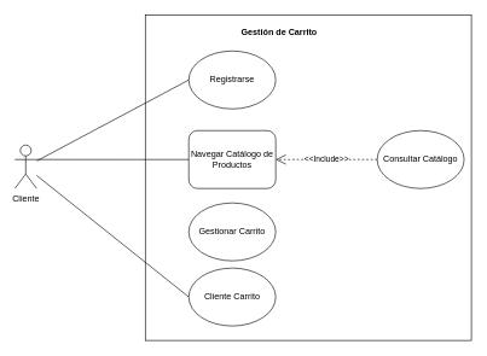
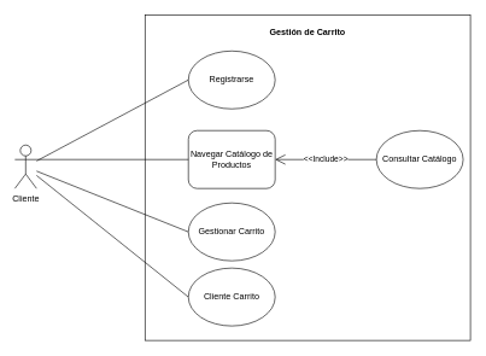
- <mxCell id="4" value="&lt;b&gt;Gestión de Carrito&lt;/b&gt;" style="text;html=1;strokeColor=none;fillColor=none;align=center;verticalAlign=middle;whiteSpace=wrap;rounded=0;" vertex="1" parent="1"><mxGeometry x="310" y="30" width="150" height="30" as="geometry" /></mxCell>
+ <mxCell id="4" value="&lt;b&gt;Gestión de Carrito&lt;/b&gt;" style="text;html=1;strokeColor=none;fillColor=none;align=center;verticalAlign=middle;whiteSpace=wrap;rounded=0;" vertex="1" parent="1"><mxGeometry x="350" y="30" width="150" height="30" as="geometry" /></mxCell>
- <mxCell id="14" value="&amp;lt;&amp;lt;Include&amp;gt;&amp;gt;" style="endArrow=open;endSize=12;dashed=1;html=1;rounded=0;entryX=1;entryY=0.5;entryDx=0;entryDy=0;exitX=0;exitY=0.5;exitDx=0;exitDy=0;" edge="1" parent="1" source="13" target="9"><mxGeometry width="160" relative="1" as="geometry"><mxPoint x="400" y="340" as="sourcePoint" /><mxPoint x="560" y="340" as="targetPoint" /></mxGeometry></mxCell>
+ <mxCell id="14" value="&amp;lt;&amp;lt;Include&amp;gt;&amp;gt;" style="endArrow=open;endSize=12;dashed=0;html=1;rounded=0;entryX=1;entryY=0.5;entryDx=0;entryDy=0;exitX=0;exitY=0.5;exitDx=0;exitDy=0;" edge="1" parent="1" source="13" target="9"><mxGeometry width="160" relative="1" as="geometry"><mxPoint x="400" y="340" as="sourcePoint" /><mxPoint x="560" y="340" as="targetPoint" /></mxGeometry></mxCell>
+ <mxCell id="5" value="" style="endArrow=none;html=1;rounded=0;exitX=0;exitY=0.5;exitDx=0;exitDy=0;" edge="1" parent="1" source="7" target="3"><mxGeometry width="50" height="50" relative="1" as="geometry"><mxPoint x="260.187" y="251.888" as="sourcePoint" /><mxPoint x="30" y="370" as="targetPoint" /></mxGeometry></mxCell>
